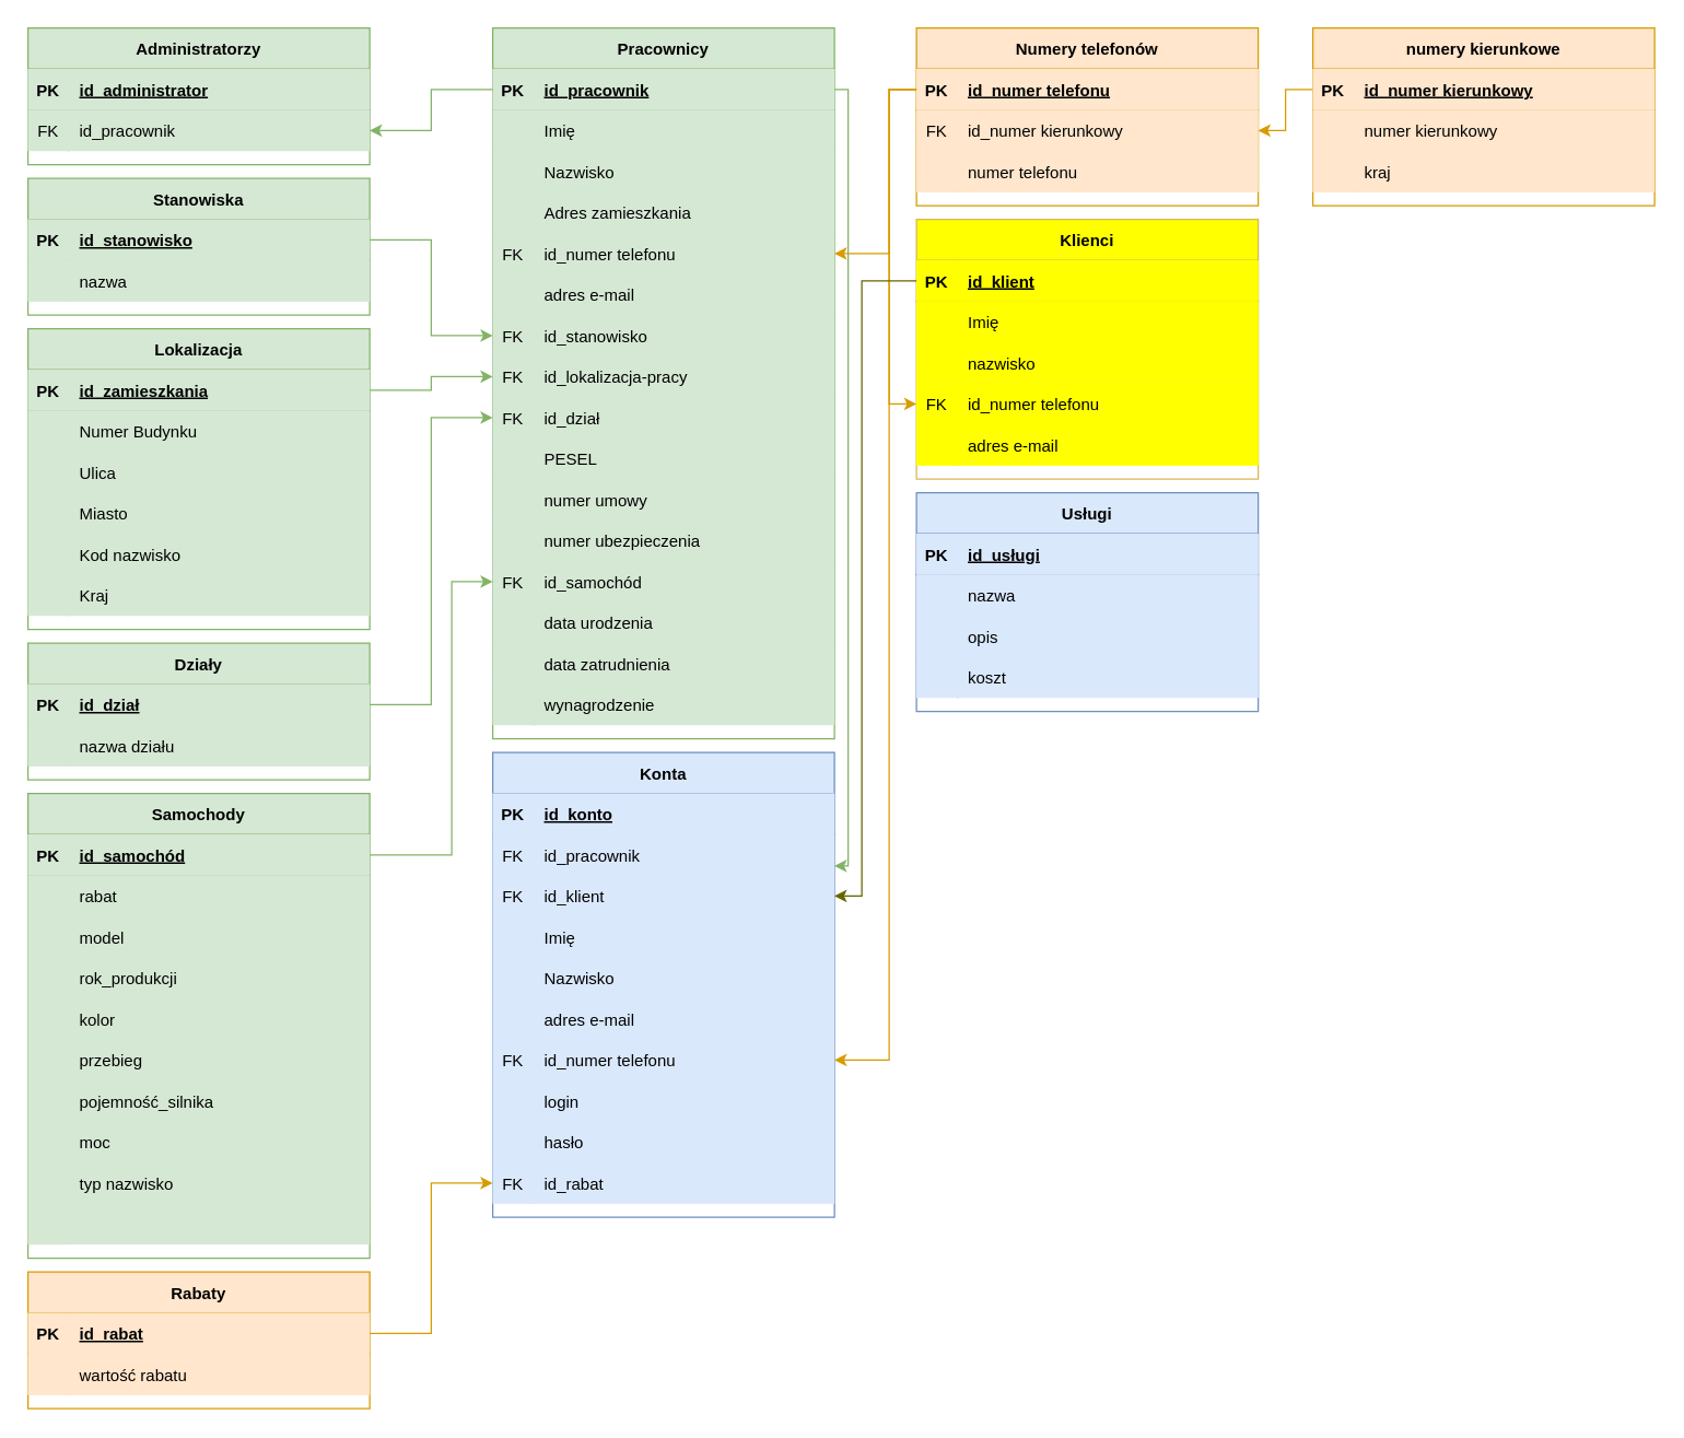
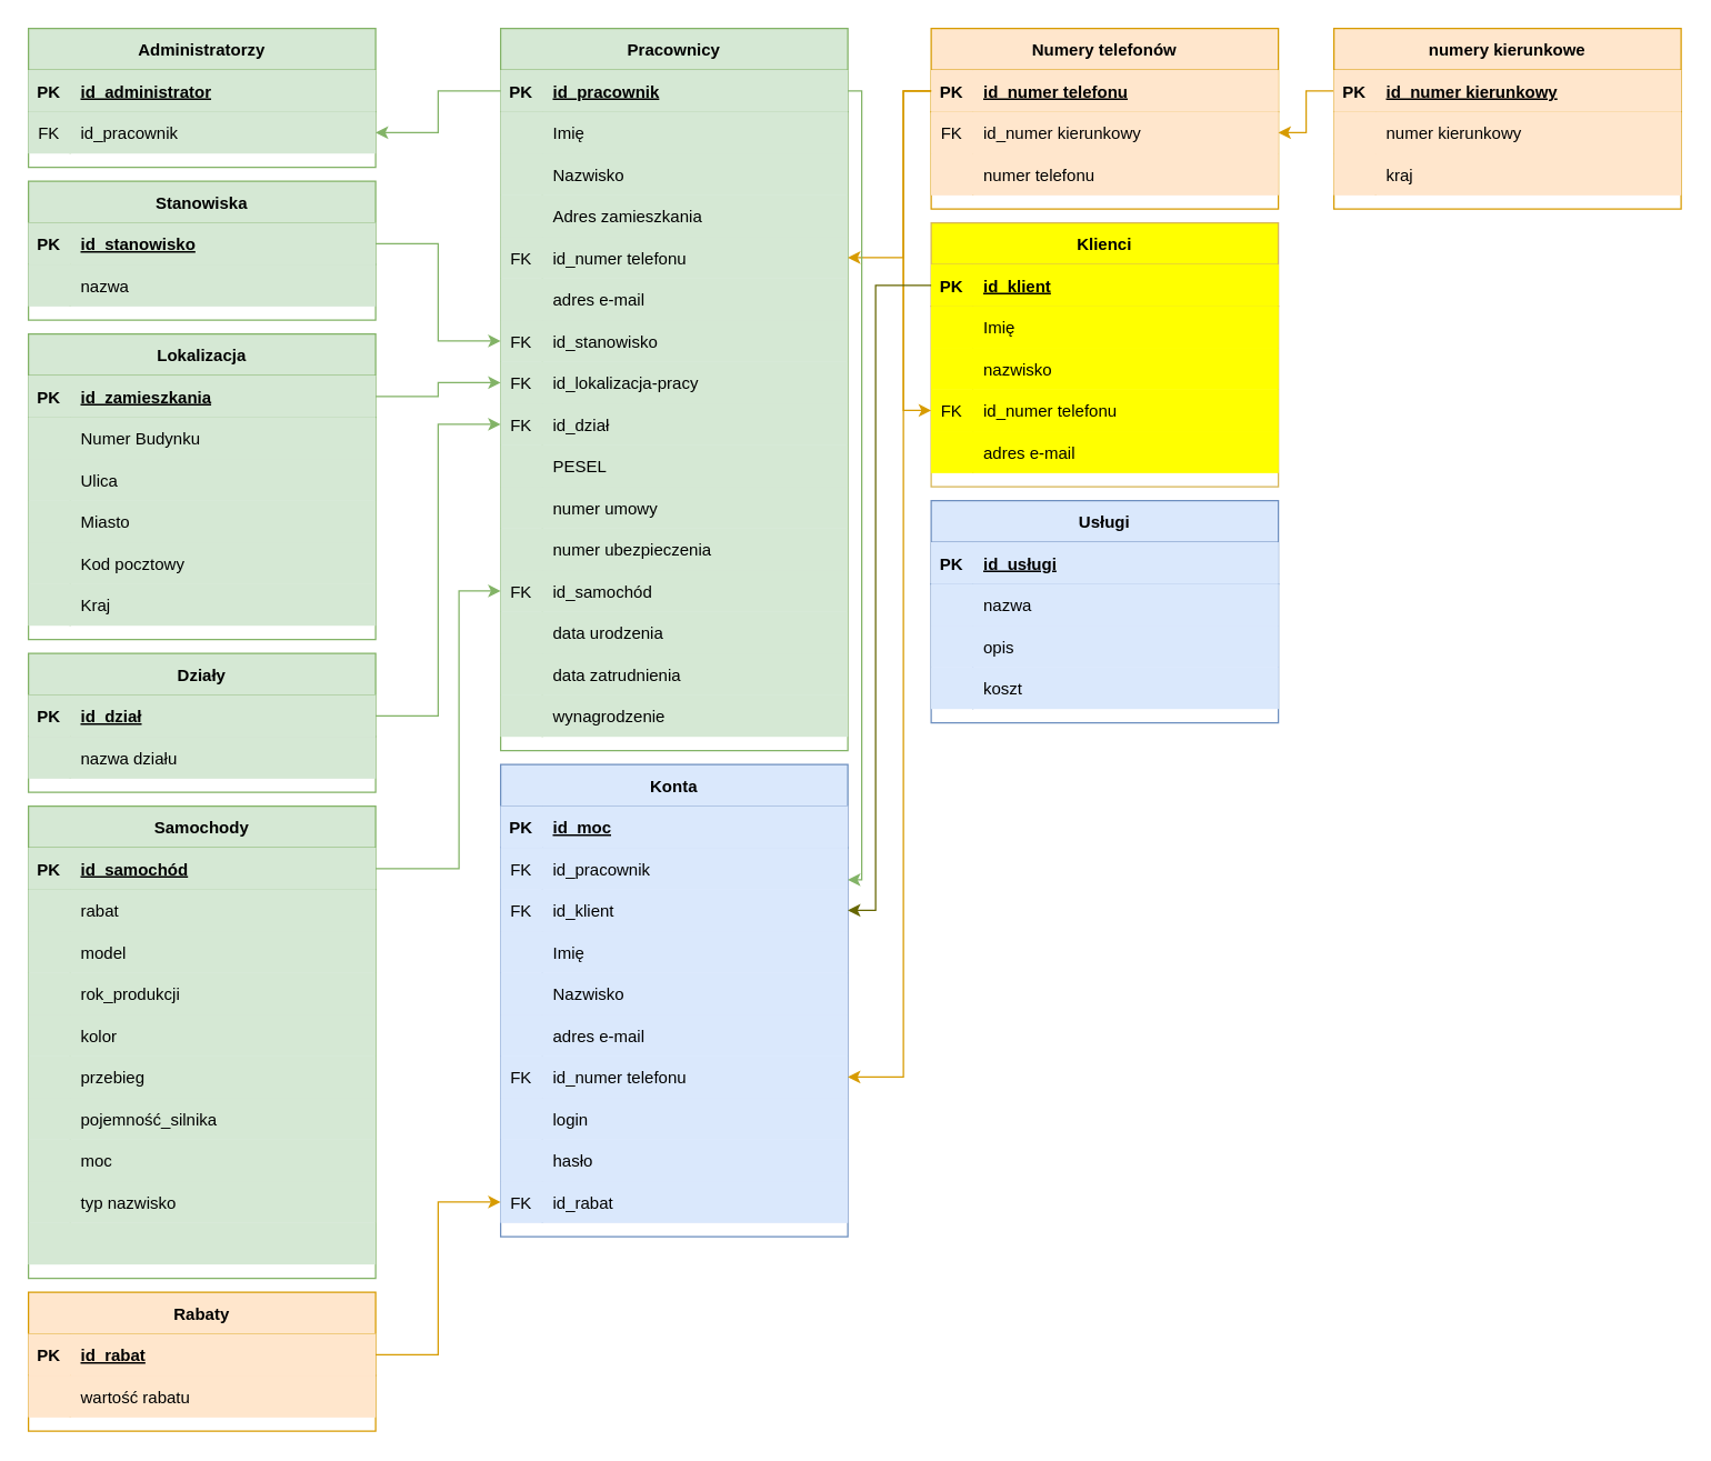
- <mxCell id="82" value="Kod nazwisko" style="shape=partialRectangle;overflow=hidden;connectable=0;fillColor=#d5e8d4;top=0;left=0;bottom=0;right=0;align=left;spacingLeft=6;strokeColor=#82b366;" parent="80" vertex="1"><mxGeometry x="30" width="220" height="30" as="geometry"><mxRectangle width="220" height="30" as="alternateBounds" /></mxGeometry></mxCell>
+ <mxCell id="82" value="Kod pocztowy" style="shape=partialRectangle;overflow=hidden;connectable=0;fillColor=#d5e8d4;top=0;left=0;bottom=0;right=0;align=left;spacingLeft=6;strokeColor=#82b366;" parent="80" vertex="1"><mxGeometry x="30" width="220" height="30" as="geometry"><mxRectangle width="220" height="30" as="alternateBounds" /></mxGeometry></mxCell>
- <mxCell id="178" value="id_konto" style="shape=partialRectangle;overflow=hidden;connectable=0;fillColor=#dae8fc;top=0;left=0;bottom=0;right=0;align=left;spacingLeft=6;fontStyle=5;strokeColor=#6c8ebf;" vertex="1" parent="176"><mxGeometry x="30" width="220" height="30" as="geometry"><mxRectangle width="220" height="30" as="alternateBounds" /></mxGeometry></mxCell>
+ <mxCell id="178" value="id_moc" style="shape=partialRectangle;overflow=hidden;connectable=0;fillColor=#dae8fc;top=0;left=0;bottom=0;right=0;align=left;spacingLeft=6;fontStyle=5;strokeColor=#6c8ebf;" vertex="1" parent="176"><mxGeometry x="30" width="220" height="30" as="geometry"><mxRectangle width="220" height="30" as="alternateBounds" /></mxGeometry></mxCell>
